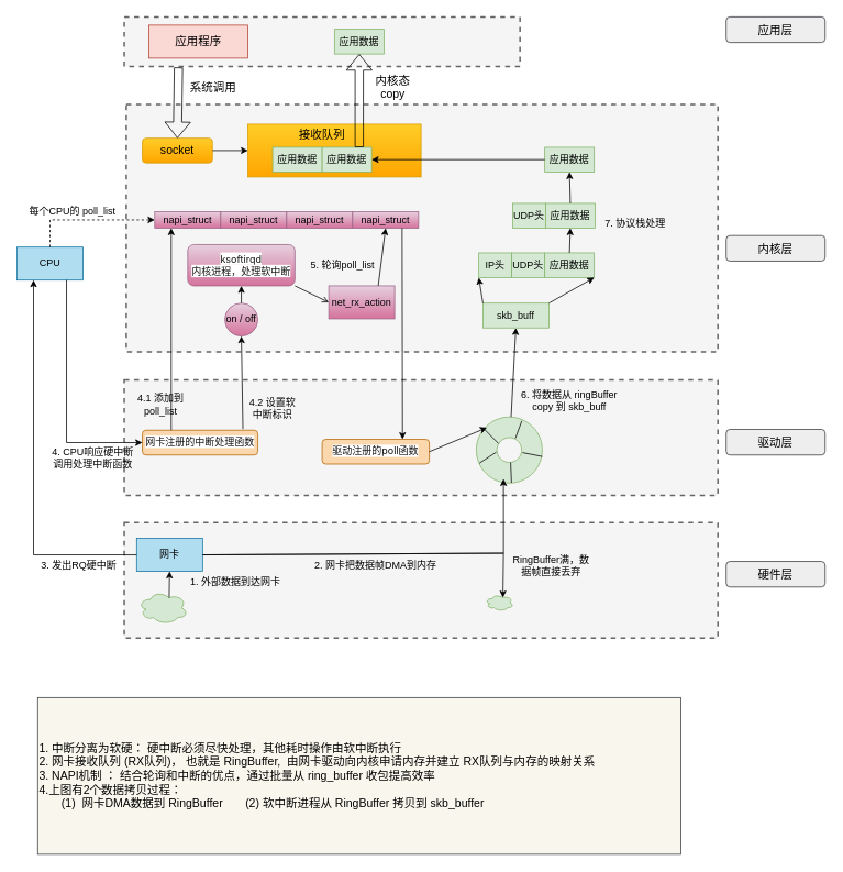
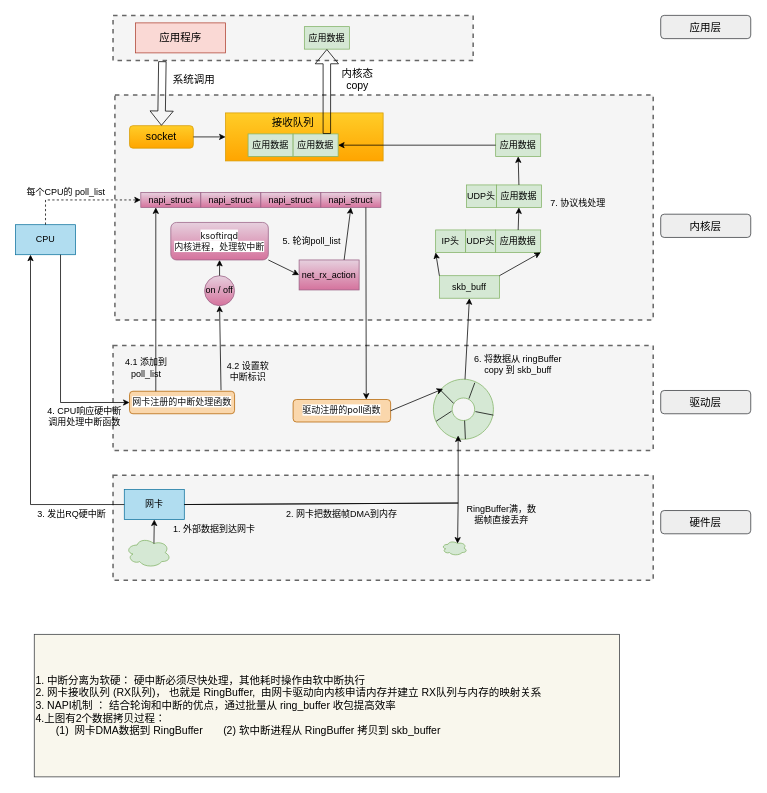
- <mxCell id="37" value="" style="endArrow=open;html=1;rounded=0;fontSize=12;entryX=0;entryY=0.5;entryDx=0;entryDy=0;exitX=1;exitY=1;exitDx=0;exitDy=0;" parent="1" source="23" target="36" edge="1"><mxGeometry width="50" height="50" relative="1" as="geometry"><mxPoint x="360" y="316" as="sourcePoint" /><mxPoint x="435" y="446" as="targetPoint" /></mxGeometry></mxCell>
+ <mxCell id="37" value="" style="endArrow=classic;html=1;rounded=0;fontSize=12;entryX=0;entryY=0.5;entryDx=0;entryDy=0;exitX=1;exitY=1;exitDx=0;exitDy=0;" parent="1" source="23" target="36" edge="1"><mxGeometry width="50" height="50" relative="1" as="geometry"><mxPoint x="360" y="316" as="sourcePoint" /><mxPoint x="435" y="446" as="targetPoint" /></mxGeometry></mxCell>
